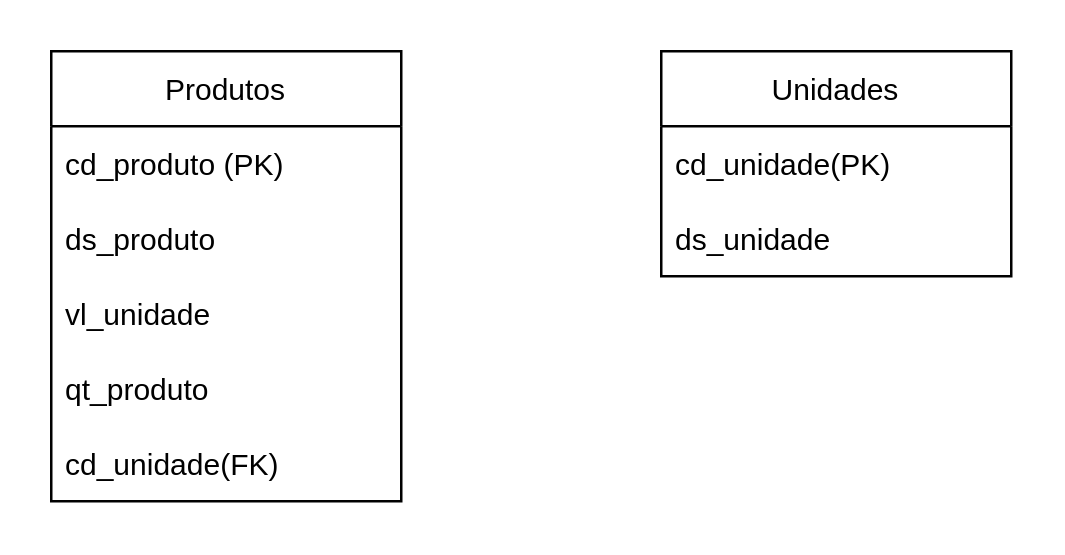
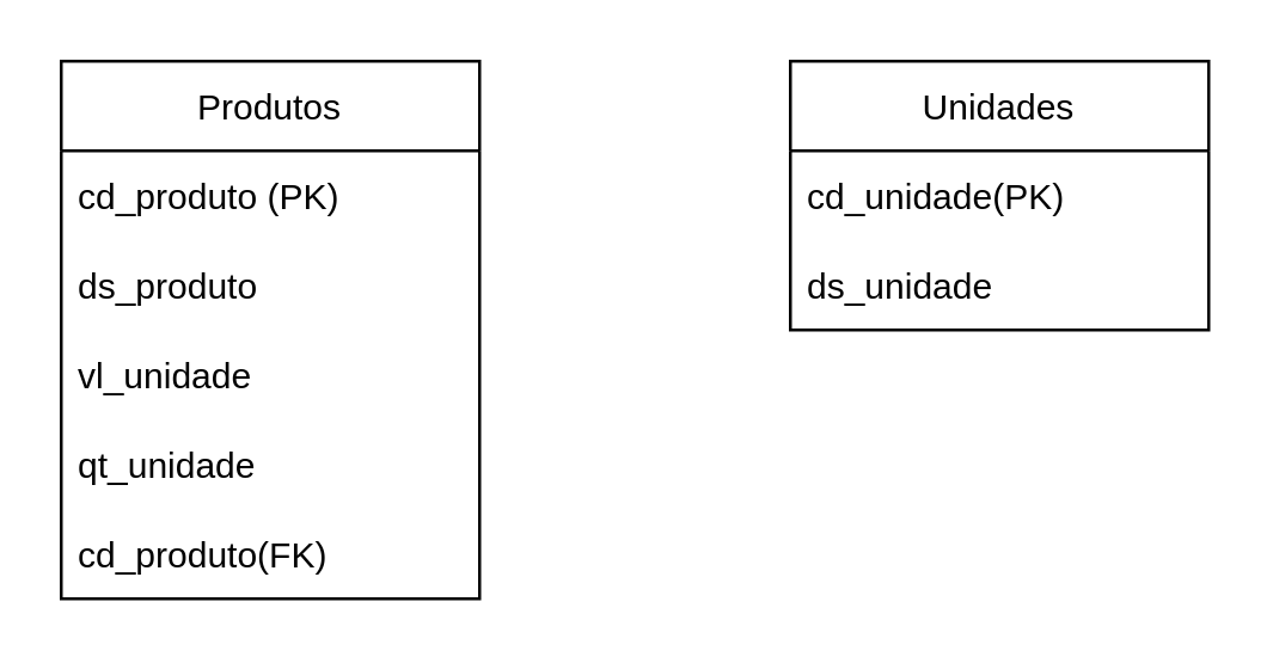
- <mxCell id="6" value="qt_produto" style="text;strokeColor=none;fillColor=none;align=left;verticalAlign=middle;spacingLeft=4;spacingRight=4;overflow=hidden;points=[[0,0.5],[1,0.5]];portConstraint=eastwest;rotatable=0;" vertex="1" parent="2"><mxGeometry y="120" width="140" height="30" as="geometry" /></mxCell>
+ <mxCell id="6" value="qt_unidade" style="text;strokeColor=none;fillColor=none;align=left;verticalAlign=middle;spacingLeft=4;spacingRight=4;overflow=hidden;points=[[0,0.5],[1,0.5]];portConstraint=eastwest;rotatable=0;" vertex="1" parent="2"><mxGeometry y="120" width="140" height="30" as="geometry" /></mxCell>
- <mxCell id="7" value="cd_unidade(FK)" style="text;strokeColor=none;fillColor=none;align=left;verticalAlign=middle;spacingLeft=4;spacingRight=4;overflow=hidden;points=[[0,0.5],[1,0.5]];portConstraint=eastwest;rotatable=0;" vertex="1" parent="2"><mxGeometry y="150" width="140" height="30" as="geometry" /></mxCell>
+ <mxCell id="7" value="cd_produto(FK)" style="text;strokeColor=none;fillColor=none;align=left;verticalAlign=middle;spacingLeft=4;spacingRight=4;overflow=hidden;points=[[0,0.5],[1,0.5]];portConstraint=eastwest;rotatable=0;" vertex="1" parent="2"><mxGeometry y="150" width="140" height="30" as="geometry" /></mxCell>
